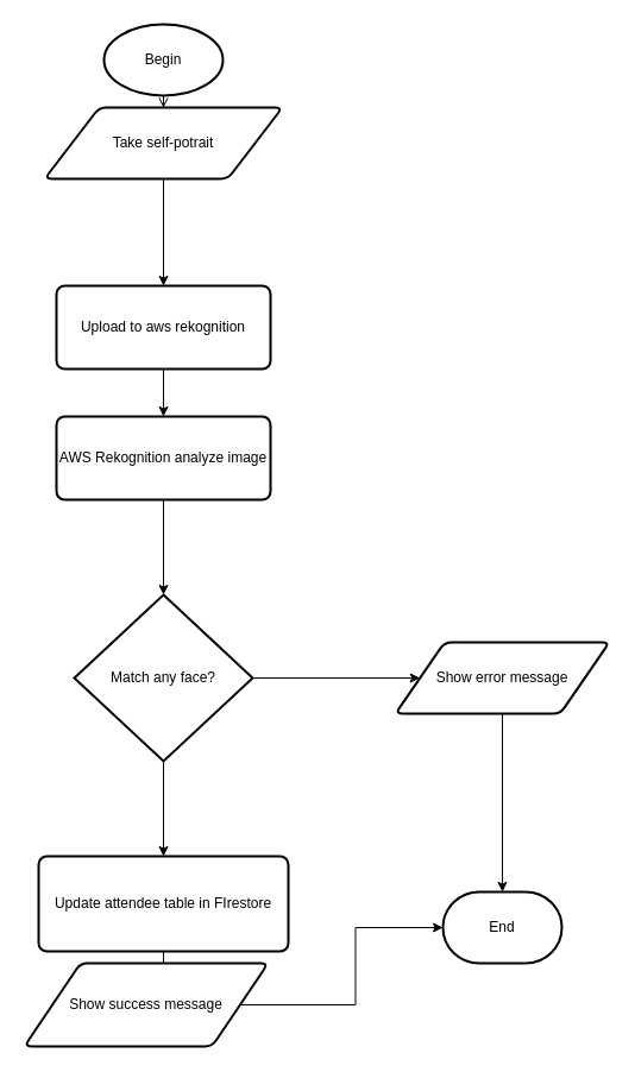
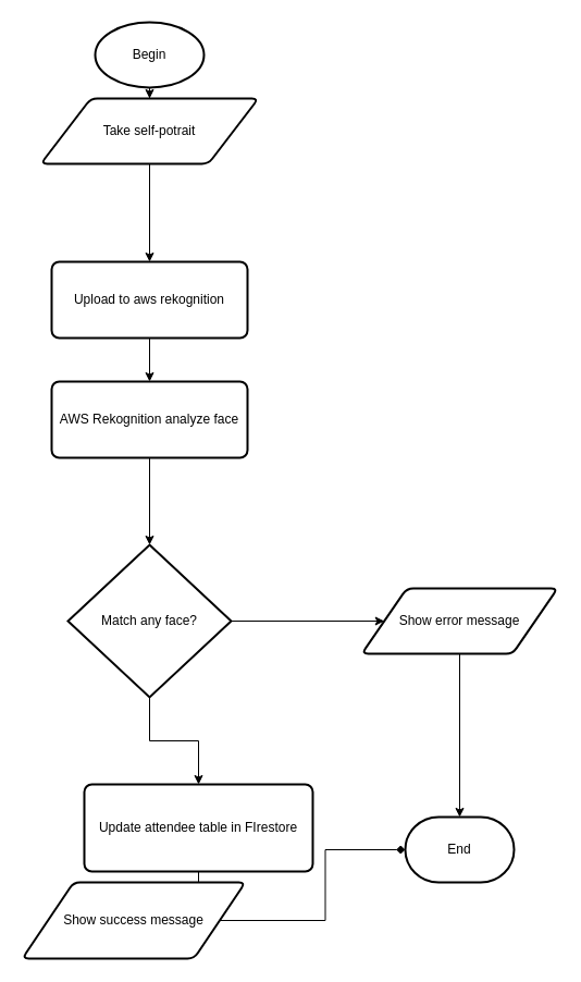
- <mxCell id="2" value="" style="edgeStyle=orthogonalEdgeStyle;rounded=0;orthogonalLoop=1;jettySize=auto;html=1;endArrow=open;" edge="1" parent="1" source="3" target="5"><mxGeometry relative="1" as="geometry" /></mxCell>
+ <mxCell id="2" value="" style="edgeStyle=orthogonalEdgeStyle;rounded=0;orthogonalLoop=1;jettySize=auto;html=1;" edge="1" parent="1" source="3" target="5"><mxGeometry relative="1" as="geometry" /></mxCell>
- <mxCell id="9" value="AWS Rekognition analyze image" style="rounded=1;whiteSpace=wrap;html=1;absoluteArcSize=1;arcSize=14;strokeWidth=2;" vertex="1" parent="1"><mxGeometry x="47" y="350" width="180" height="70" as="geometry" /></mxCell>
+ <mxCell id="9" value="AWS Rekognition analyze face" style="rounded=1;whiteSpace=wrap;html=1;absoluteArcSize=1;arcSize=14;strokeWidth=2;" vertex="1" parent="1"><mxGeometry x="47" y="350" width="180" height="70" as="geometry" /></mxCell>
- <mxCell id="14" value="Update attendee table in FIrestore" style="rounded=1;whiteSpace=wrap;html=1;absoluteArcSize=1;arcSize=14;strokeWidth=2;" vertex="1" parent="1"><mxGeometry x="32" y="720" width="210" height="80" as="geometry" /></mxCell>
+ <mxCell id="14" value="Update attendee table in FIrestore" style="rounded=1;whiteSpace=wrap;html=1;absoluteArcSize=1;arcSize=14;strokeWidth=2;" vertex="1" parent="1"><mxGeometry x="77" y="720" width="210" height="80" as="geometry" /></mxCell>
- <mxCell id="17" style="edgeStyle=orthogonalEdgeStyle;rounded=0;orthogonalLoop=1;jettySize=auto;html=1;" edge="1" parent="1" source="18" target="19"><mxGeometry relative="1" as="geometry" /></mxCell>
+ <mxCell id="17" style="edgeStyle=orthogonalEdgeStyle;rounded=0;orthogonalLoop=1;jettySize=auto;html=1;endArrow=diamond;" edge="1" parent="1" source="18" target="19"><mxGeometry relative="1" as="geometry" /></mxCell>
